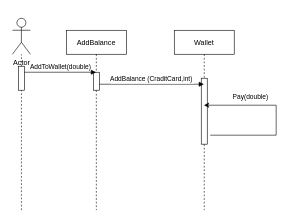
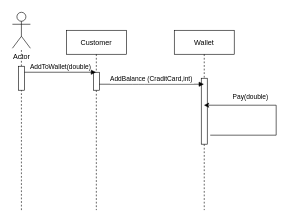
- <mxCell id="9" value="Actor" style="shape=umlActor;verticalLabelPosition=bottom;verticalAlign=top;html=1;outlineConnect=0;" parent="1" vertex="1"><mxGeometry x="20" y="30" width="30" height="60" as="geometry" /></mxCell>
+ <mxCell id="9" value="Actor" style="shape=umlActor;verticalLabelPosition=bottom;verticalAlign=top;html=1;outlineConnect=0;" parent="1" vertex="1"><mxGeometry x="20" y="20" width="30" height="60" as="geometry" /></mxCell>
- <mxCell id="2" value="AddBalance" style="shape=umlLifeline;perimeter=lifelinePerimeter;container=1;collapsible=0;recursiveResize=0;rounded=0;shadow=0;strokeWidth=1;" parent="1" vertex="1"><mxGeometry x="110" y="50" width="100" height="300" as="geometry" /></mxCell>
+ <mxCell id="2" value="Customer" style="shape=umlLifeline;perimeter=lifelinePerimeter;container=1;collapsible=0;recursiveResize=0;rounded=0;shadow=0;strokeWidth=1;" parent="1" vertex="1"><mxGeometry x="110" y="50" width="100" height="300" as="geometry" /></mxCell>
